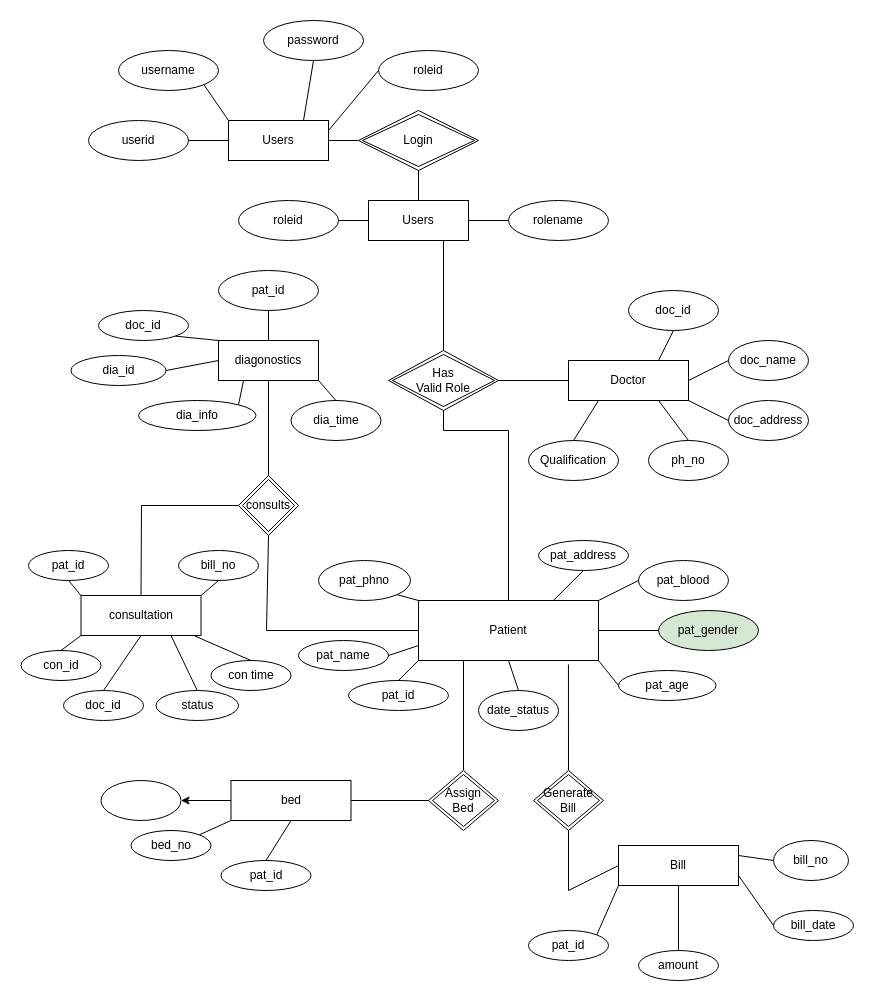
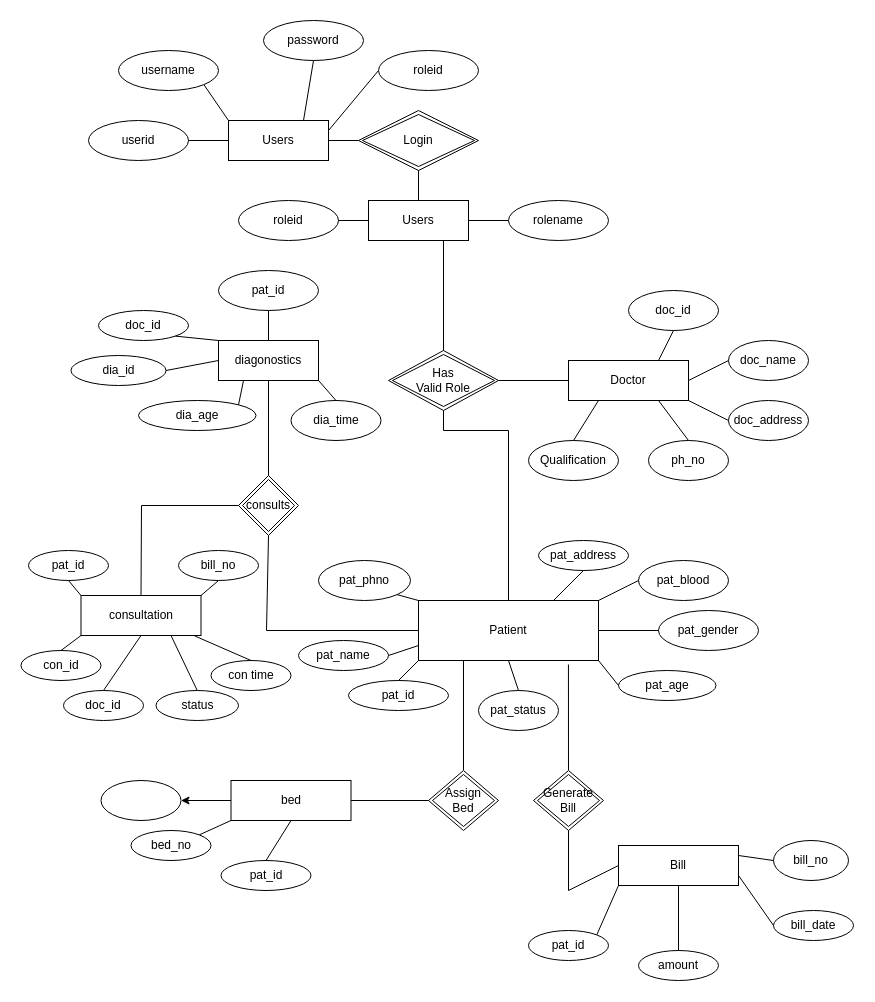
- <mxCell id="79" value="dia_info" style="ellipse;whiteSpace=wrap;html=1;" vertex="1" parent="1"><mxGeometry x="138" y="400" width="117.5" height="30" as="geometry" /></mxCell>
+ <mxCell id="79" value="dia_age" style="ellipse;whiteSpace=wrap;html=1;" vertex="1" parent="1"><mxGeometry x="138" y="400" width="117.5" height="30" as="geometry" /></mxCell>
- <mxCell id="40" value="pat_gender" style="ellipse;whiteSpace=wrap;html=1;fillColor=#d5e8d4;" vertex="1" parent="1"><mxGeometry x="658" y="610" width="100" height="40" as="geometry" /></mxCell>
+ <mxCell id="40" value="pat_gender" style="ellipse;whiteSpace=wrap;html=1;" vertex="1" parent="1"><mxGeometry x="658" y="610" width="100" height="40" as="geometry" /></mxCell>
- <mxCell id="98" value="date_status" style="ellipse;whiteSpace=wrap;html=1;fontSize=12;" vertex="1" parent="1"><mxGeometry x="478" y="690" width="80" height="40" as="geometry" /></mxCell>
+ <mxCell id="98" value="pat_status" style="ellipse;whiteSpace=wrap;html=1;fontSize=12;" vertex="1" parent="1"><mxGeometry x="478" y="690" width="80" height="40" as="geometry" /></mxCell>
